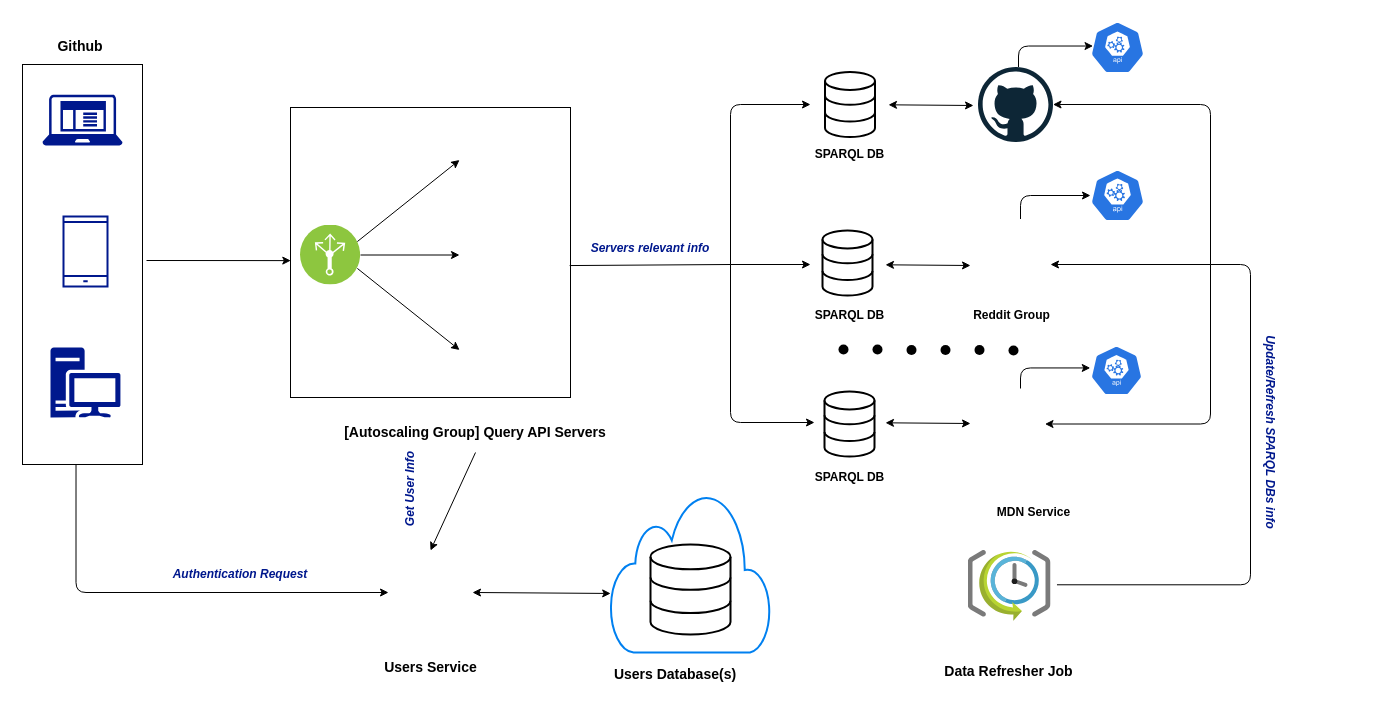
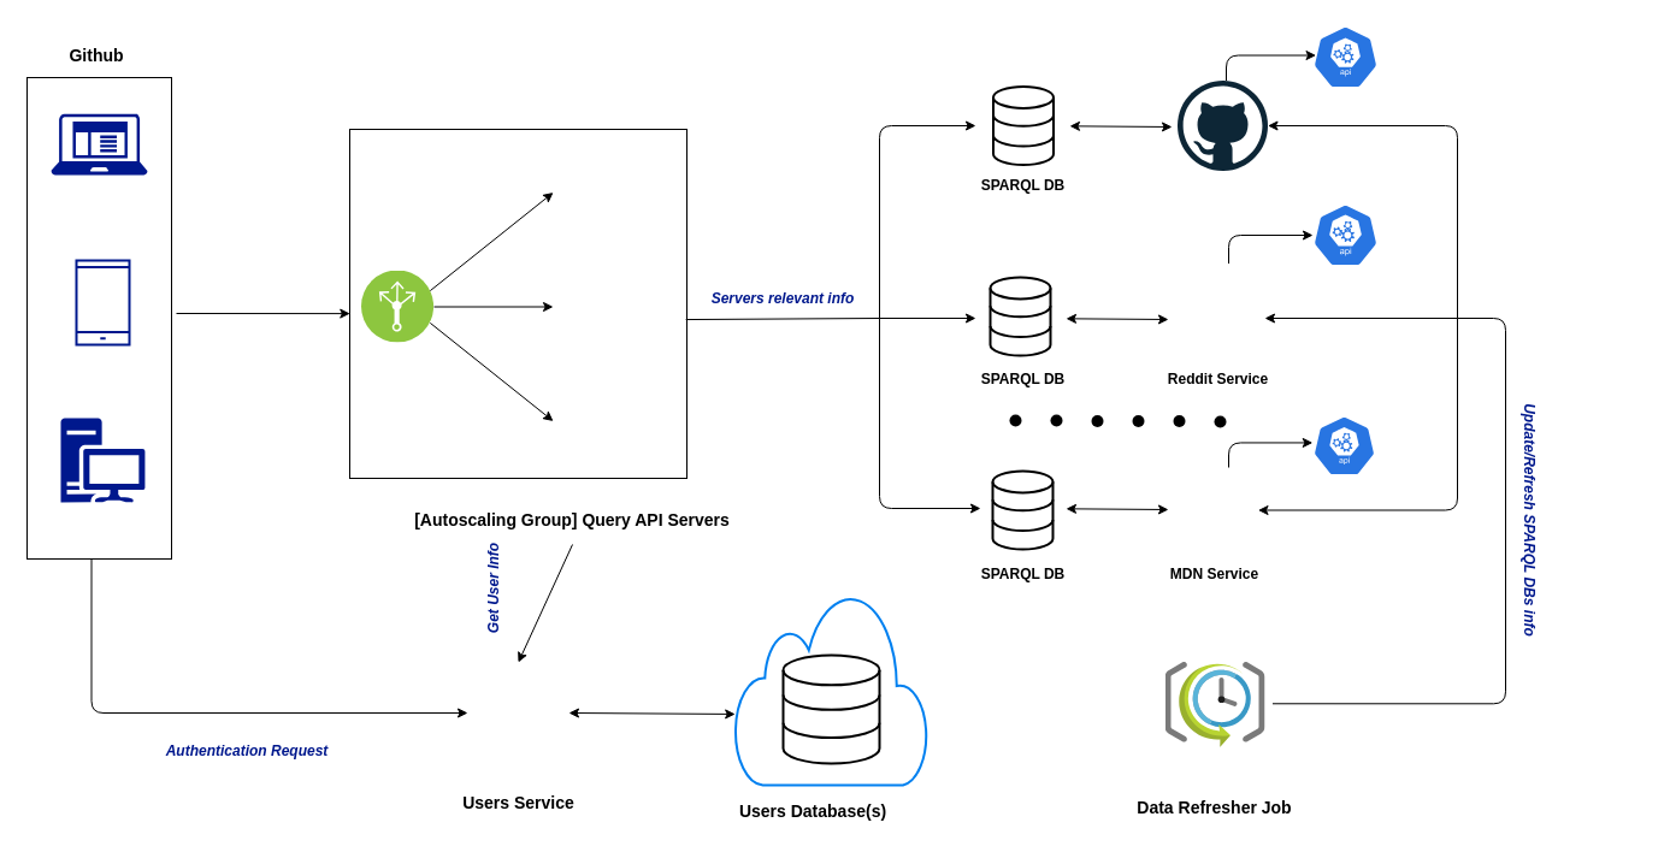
- <mxCell id="55" value="&lt;b&gt;Reddit Group&lt;/b&gt;" style="text;html=1;strokeColor=none;fillColor=none;align=center;verticalAlign=middle;whiteSpace=wrap;rounded=0;" parent="1" vertex="1"><mxGeometry x="966" y="302" width="91" height="25" as="geometry" /></mxCell>
+ <mxCell id="55" value="&lt;b&gt;Reddit Service&lt;/b&gt;" style="text;html=1;strokeColor=none;fillColor=none;align=center;verticalAlign=middle;whiteSpace=wrap;rounded=0;" parent="1" vertex="1"><mxGeometry x="966" y="302" width="91" height="25" as="geometry" /></mxCell>
- <mxCell id="56" value="&lt;b&gt;MDN Service&lt;/b&gt;" style="text;html=1;strokeColor=none;fillColor=none;align=center;verticalAlign=middle;whiteSpace=wrap;rounded=0;" parent="1" vertex="1"><mxGeometry x="991.5" y="499" width="83" height="25" as="geometry" /></mxCell>
+ <mxCell id="56" value="&lt;b&gt;MDN Service&lt;/b&gt;" style="text;html=1;strokeColor=none;fillColor=none;align=center;verticalAlign=middle;whiteSpace=wrap;rounded=0;" parent="1" vertex="1"><mxGeometry x="966.5" y="464" width="83" height="25" as="geometry" /></mxCell>
- <mxCell id="21" value="&lt;b&gt;&lt;i&gt;&lt;font color=&quot;#00188d&quot;&gt;Authentication Request&lt;/font&gt;&lt;/i&gt;&lt;/b&gt;" style="text;html=1;strokeColor=none;fillColor=none;align=center;verticalAlign=middle;whiteSpace=wrap;rounded=0;" parent="1" vertex="1"><mxGeometry x="170" y="559" width="140" height="30" as="geometry" /></mxCell>
+ <mxCell id="21" value="&lt;b&gt;&lt;i&gt;&lt;font color=&quot;#00188d&quot;&gt;Authentication Request&lt;/font&gt;&lt;/i&gt;&lt;/b&gt;" style="text;html=1;strokeColor=none;fillColor=none;align=center;verticalAlign=middle;whiteSpace=wrap;rounded=0;" parent="1" vertex="1"><mxGeometry x="135" y="609" width="140" height="30" as="geometry" /></mxCell>
